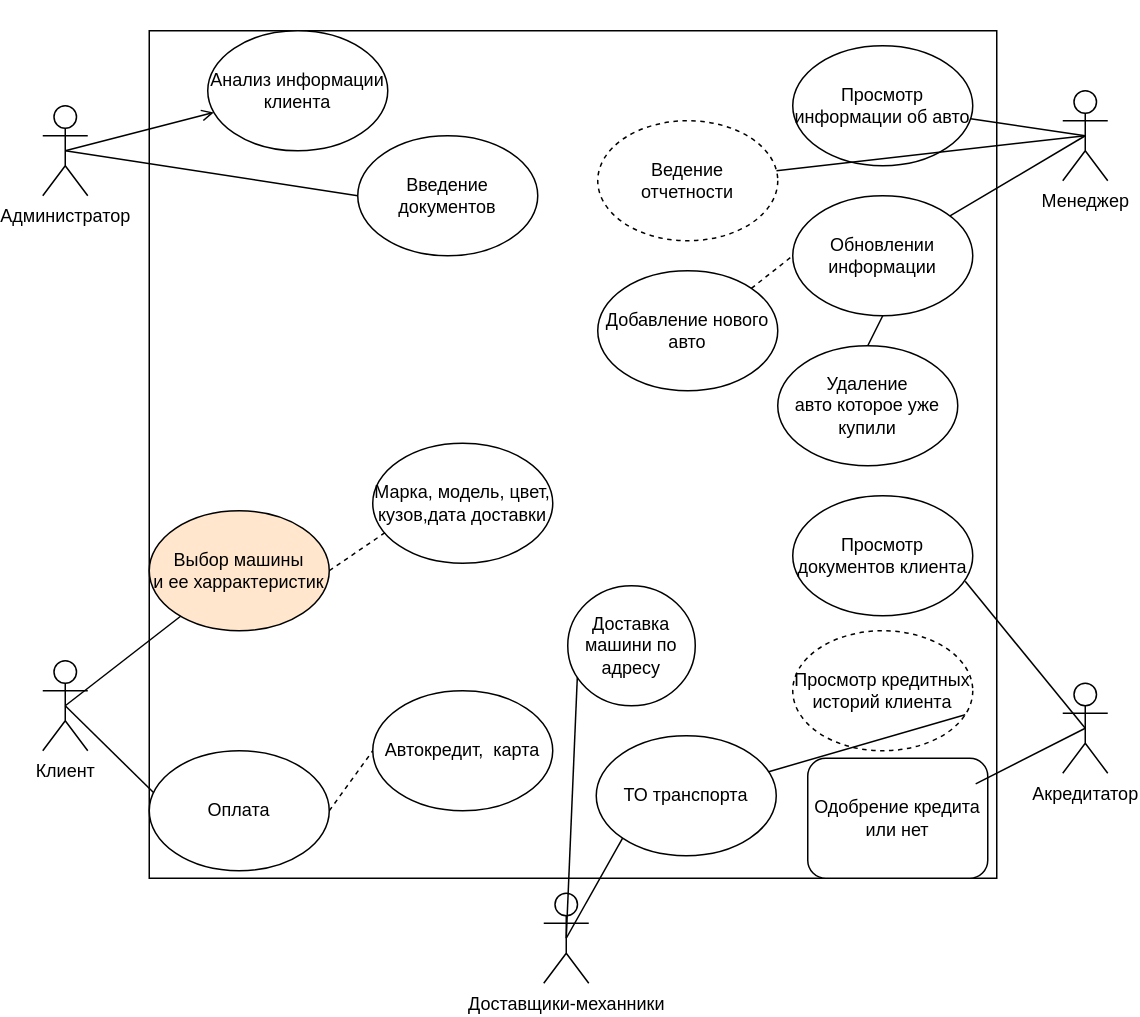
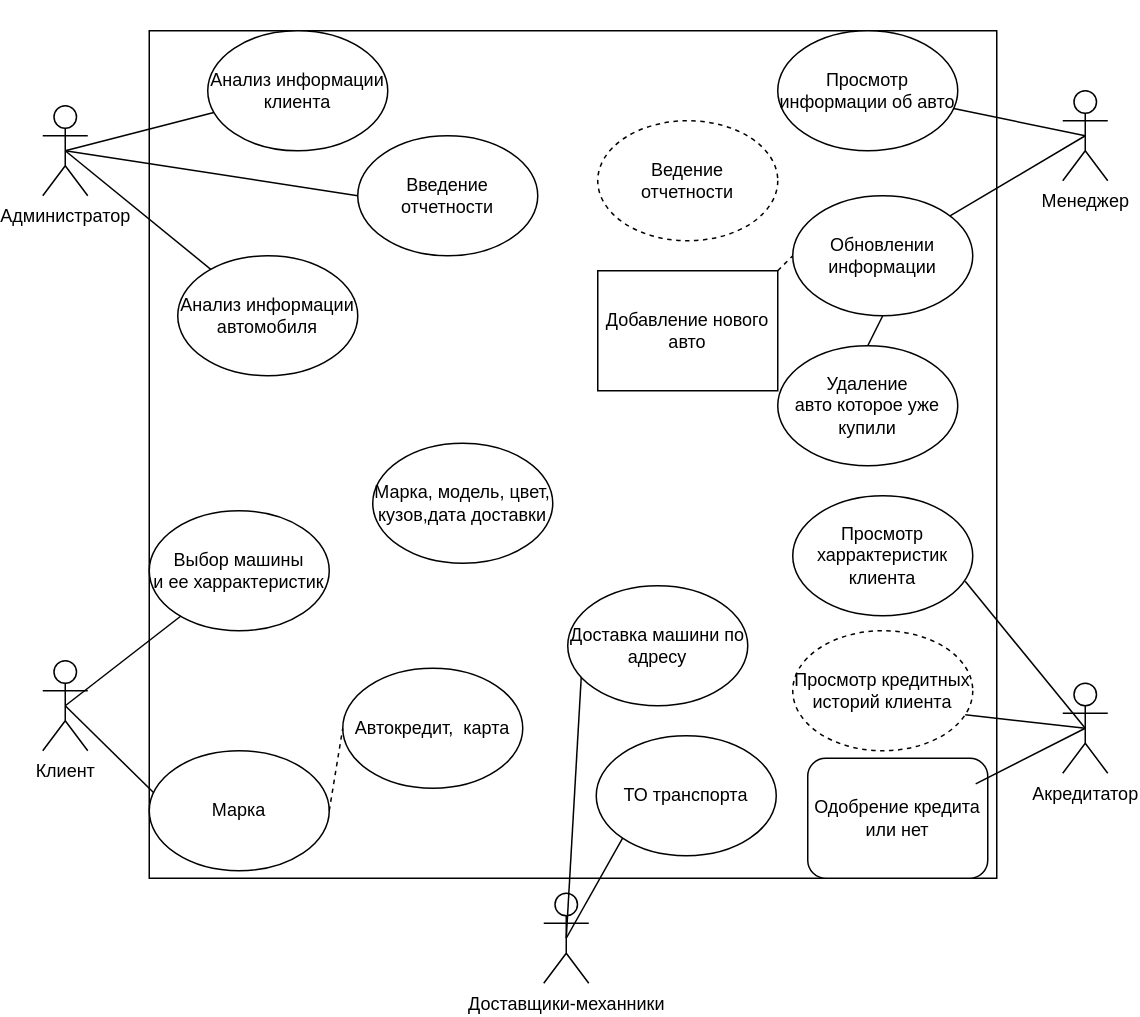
- <mxCell id="8" value="Просмотр информации об авто" style="ellipse;whiteSpace=wrap;html=1;" parent="1" vertex="1"><mxGeometry x="520" y="30" width="120" height="80" as="geometry" /></mxCell>
+ <mxCell id="8" value="Просмотр информации об авто" style="ellipse;whiteSpace=wrap;html=1;" parent="1" vertex="1"><mxGeometry x="510" y="20" width="120" height="80" as="geometry" /></mxCell>
- <mxCell id="25" value="" style="endArrow=open;html=1;rounded=0;exitX=0.5;exitY=0.5;exitDx=0;exitDy=0;exitPerimeter=0;" parent="1" source="5" target="14" edge="1"><mxGeometry width="50" height="50" relative="1" as="geometry"><mxPoint x="0" y="240" as="sourcePoint" /><mxPoint x="50" y="190" as="targetPoint" /></mxGeometry></mxCell>
+ <mxCell id="25" value="" style="endArrow=none;html=1;rounded=0;exitX=0.5;exitY=0.5;exitDx=0;exitDy=0;exitPerimeter=0;" parent="1" source="5" target="14" edge="1"><mxGeometry width="50" height="50" relative="1" as="geometry"><mxPoint x="0" y="240" as="sourcePoint" /><mxPoint x="50" y="190" as="targetPoint" /></mxGeometry></mxCell>
- <mxCell id="37" value="" style="endArrow=none;html=1;entryX=0.5;entryY=0.5;entryDx=0;entryDy=0;entryPerimeter=0;" parent="1" source="36" target="3" edge="1"><mxGeometry width="50" height="50" relative="1" as="geometry"><mxPoint x="510" y="170" as="sourcePoint" /><mxPoint x="580.711" y="120" as="targetPoint" /></mxGeometry></mxCell>
- <mxCell id="22" value="Введение документов" style="ellipse;whiteSpace=wrap;html=1;" parent="1" vertex="1"><mxGeometry x="230" y="90" width="120" height="80" as="geometry" /></mxCell>
+ <mxCell id="22" value="Введение отчетности" style="ellipse;whiteSpace=wrap;html=1;" parent="1" vertex="1"><mxGeometry x="230" y="90" width="120" height="80" as="geometry" /></mxCell>
+ <mxCell id="24" value="" style="endArrow=none;html=1;rounded=0;exitX=0.5;exitY=0.5;exitDx=0;exitDy=0;exitPerimeter=0;" parent="1" source="5" target="15" edge="1"><mxGeometry width="50" height="50" relative="1" as="geometry"><mxPoint x="40" y="250" as="sourcePoint" /><mxPoint x="90" y="200" as="targetPoint" /></mxGeometry></mxCell>
+ <mxCell id="15" value="Анализ информации&lt;br&gt;автомобиля" style="ellipse;whiteSpace=wrap;html=1;" parent="1" vertex="1"><mxGeometry x="110" y="170" width="120" height="80" as="geometry" /></mxCell>
- <mxCell id="39" value="Добавление нового авто" style="ellipse;whiteSpace=wrap;html=1;" parent="1" vertex="1"><mxGeometry x="390" y="180" width="120" height="80" as="geometry" /></mxCell>
+ <mxCell id="39" value="Добавление нового авто" style="whiteSpace=wrap;html=1;rounded=0;" parent="1" vertex="1"><mxGeometry x="390" y="180" width="120" height="80" as="geometry" /></mxCell>
- <mxCell id="20" value="" style="endArrow=none;dashed=1;html=1;rounded=0;exitX=1;exitY=0.5;exitDx=0;exitDy=0;entryX=0.075;entryY=0.738;entryDx=0;entryDy=0;entryPerimeter=0;" parent="1" source="13" target="17" edge="1"><mxGeometry width="50" height="50" relative="1" as="geometry"><mxPoint x="240" y="500" as="sourcePoint" /><mxPoint x="290" y="450" as="targetPoint" /></mxGeometry></mxCell>
- <mxCell id="26" value="Просмотр документов клиента" style="ellipse;whiteSpace=wrap;html=1;" parent="1" vertex="1"><mxGeometry x="520" y="330" width="120" height="80" as="geometry" /></mxCell>
+ <mxCell id="26" value="Просмотр харрактеристик клиента" style="ellipse;whiteSpace=wrap;html=1;" parent="1" vertex="1"><mxGeometry x="520" y="330" width="120" height="80" as="geometry" /></mxCell>
- <mxCell id="13" value="Выбор машины&lt;br&gt;и ее харрактеристик" style="ellipse;whiteSpace=wrap;html=1;fillColor=#ffe6cc;" parent="1" vertex="1"><mxGeometry x="91" y="340" width="120" height="80" as="geometry" /></mxCell>
+ <mxCell id="13" value="Выбор машины&lt;br&gt;и ее харрактеристик" style="ellipse;whiteSpace=wrap;html=1;" parent="1" vertex="1"><mxGeometry x="91" y="340" width="120" height="80" as="geometry" /></mxCell>
- <mxCell id="33" value="Доставка машини по адресу" style="ellipse;whiteSpace=wrap;html=1;" parent="1" vertex="1"><mxGeometry x="370" y="390" width="85" height="80" as="geometry" /></mxCell>
+ <mxCell id="33" value="Доставка машини по адресу" style="ellipse;whiteSpace=wrap;html=1;" parent="1" vertex="1"><mxGeometry x="370" y="390" width="120" height="80" as="geometry" /></mxCell>
- <mxCell id="30" value="" style="endArrow=none;html=1;rounded=0;exitX=0.958;exitY=0.7;exitDx=0;exitDy=0;exitPerimeter=0;" parent="1" source="10" target="32" edge="1"><mxGeometry width="50" height="50" relative="1" as="geometry"><mxPoint x="690" y="440" as="sourcePoint" /><mxPoint x="710" y="490" as="targetPoint" /></mxGeometry></mxCell>
+ <mxCell id="30" value="" style="endArrow=none;html=1;rounded=0;exitX=0.958;exitY=0.7;exitDx=0;exitDy=0;exitPerimeter=0;entryX=0.5;entryY=0.5;entryDx=0;entryDy=0;entryPerimeter=0;" parent="1" source="10" target="4" edge="1"><mxGeometry width="50" height="50" relative="1" as="geometry"><mxPoint x="690" y="440" as="sourcePoint" /><mxPoint x="710" y="490" as="targetPoint" /></mxGeometry></mxCell>
- <mxCell id="16" value="Автокредит,&amp;nbsp; карта" style="ellipse;whiteSpace=wrap;html=1;" parent="1" vertex="1"><mxGeometry x="240" y="460" width="120" height="80" as="geometry" /></mxCell>
+ <mxCell id="16" value="Автокредит,&amp;nbsp; карта" style="ellipse;whiteSpace=wrap;html=1;" parent="1" vertex="1"><mxGeometry x="220" y="445" width="120" height="80" as="geometry" /></mxCell>
- <mxCell id="12" value="Оплата" style="ellipse;whiteSpace=wrap;html=1;" parent="1" vertex="1"><mxGeometry x="91" y="500" width="120" height="80" as="geometry" /></mxCell>
+ <mxCell id="12" value="Марка" style="ellipse;whiteSpace=wrap;html=1;" parent="1" vertex="1"><mxGeometry x="91" y="500" width="120" height="80" as="geometry" /></mxCell>
